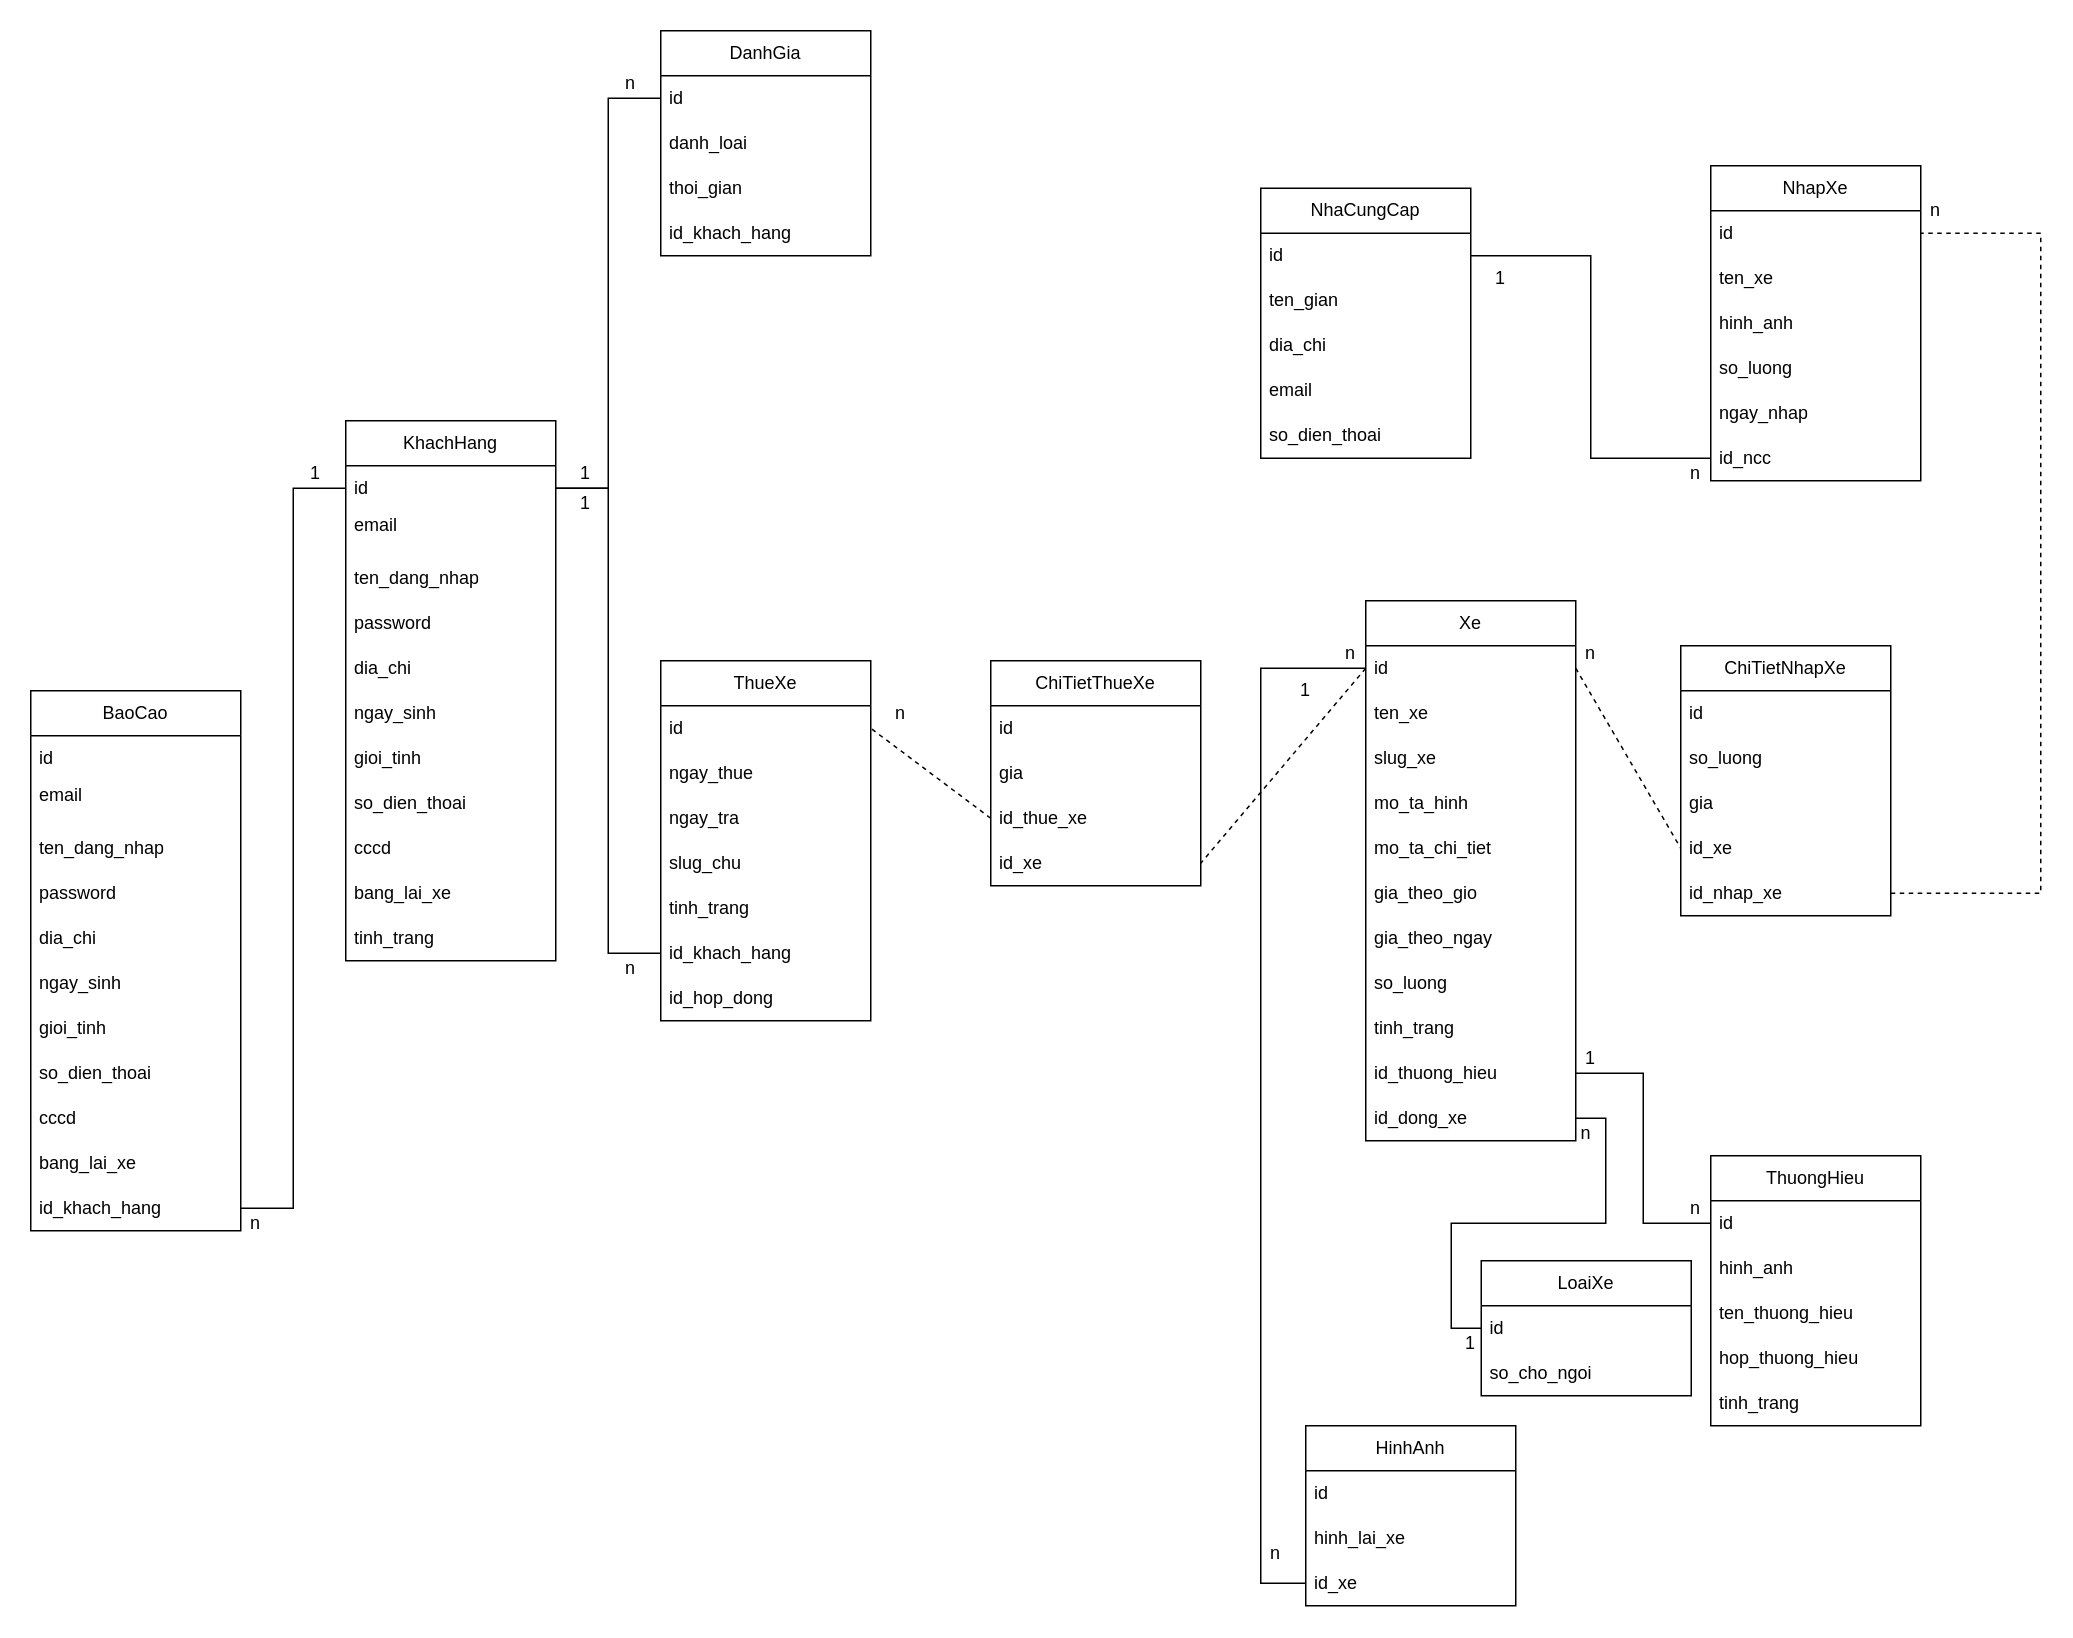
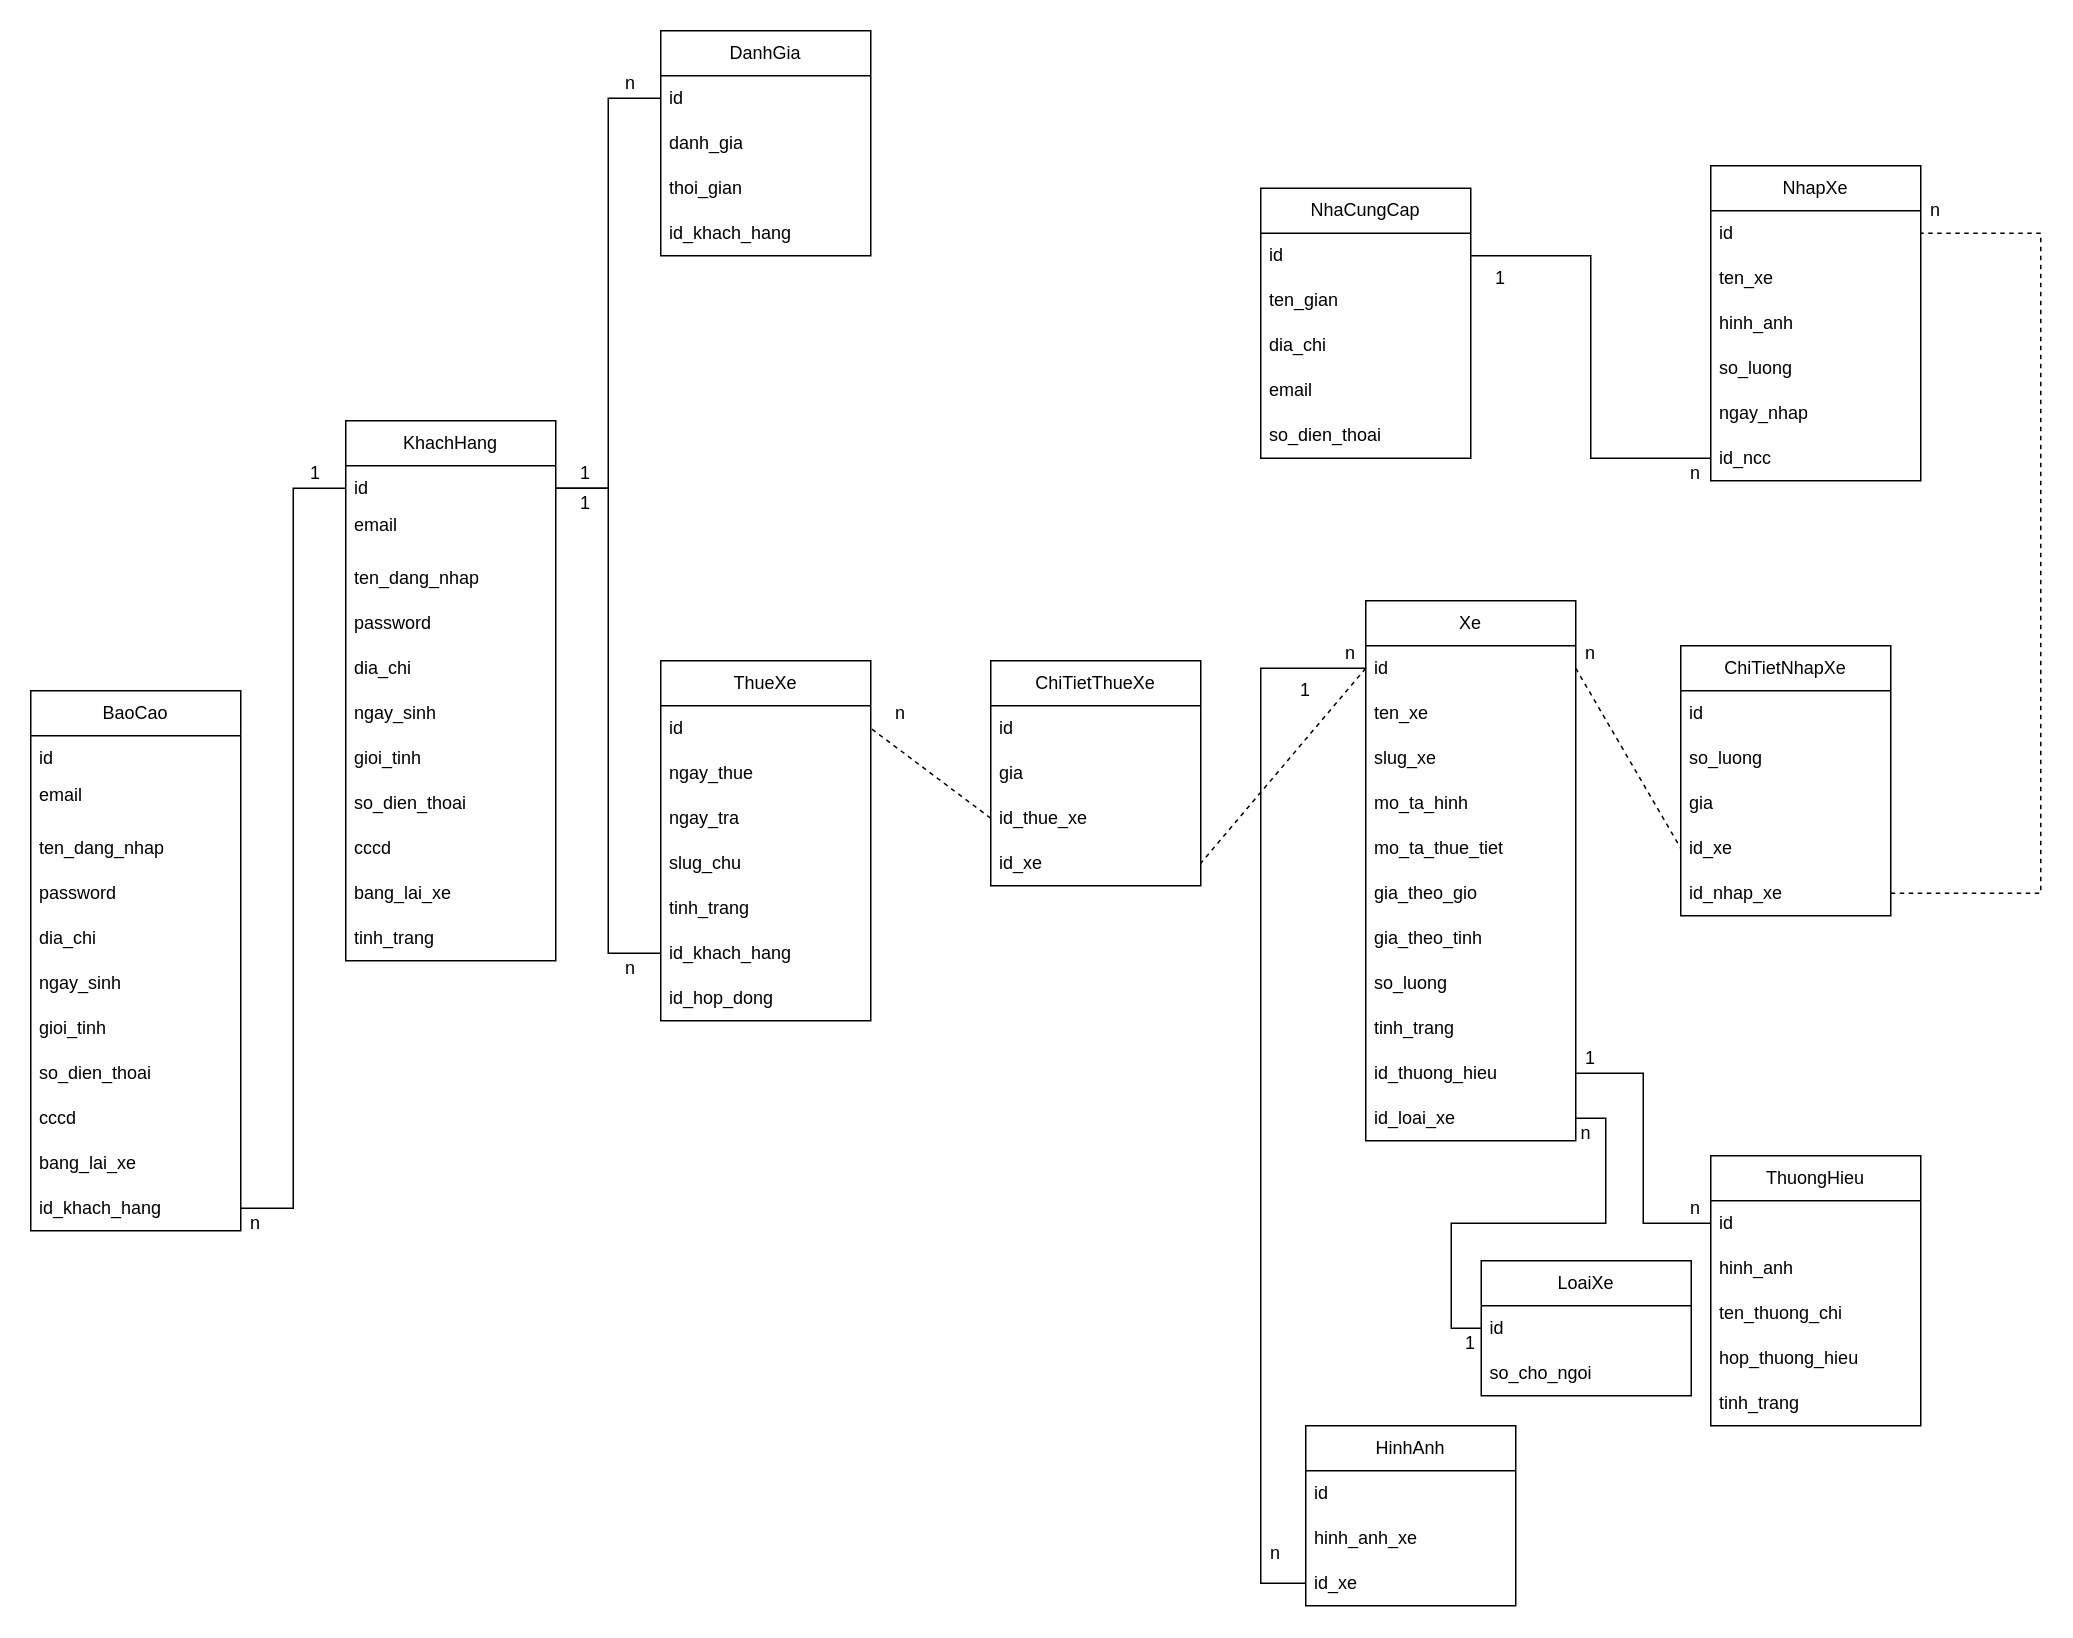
- <mxCell id="77" value="danh_loai" style="text;strokeColor=none;fillColor=none;align=left;verticalAlign=middle;spacingLeft=4;spacingRight=4;overflow=hidden;points=[[0,0.5],[1,0.5]];portConstraint=eastwest;rotatable=0;whiteSpace=wrap;html=1;" vertex="1" parent="75"><mxGeometry y="60" width="140" height="30" as="geometry" /></mxCell>
+ <mxCell id="77" value="danh_gia" style="text;strokeColor=none;fillColor=none;align=left;verticalAlign=middle;spacingLeft=4;spacingRight=4;overflow=hidden;points=[[0,0.5],[1,0.5]];portConstraint=eastwest;rotatable=0;whiteSpace=wrap;html=1;" vertex="1" parent="75"><mxGeometry y="60" width="140" height="30" as="geometry" /></mxCell>
- <mxCell id="28" value="mo_ta_chi_tiet" style="text;strokeColor=none;fillColor=none;align=left;verticalAlign=middle;spacingLeft=4;spacingRight=4;overflow=hidden;points=[[0,0.5],[1,0.5]];portConstraint=eastwest;rotatable=0;whiteSpace=wrap;html=1;" vertex="1" parent="23"><mxGeometry y="150" width="140" height="30" as="geometry" /></mxCell>
+ <mxCell id="28" value="mo_ta_thue_tiet" style="text;strokeColor=none;fillColor=none;align=left;verticalAlign=middle;spacingLeft=4;spacingRight=4;overflow=hidden;points=[[0,0.5],[1,0.5]];portConstraint=eastwest;rotatable=0;whiteSpace=wrap;html=1;" vertex="1" parent="23"><mxGeometry y="150" width="140" height="30" as="geometry" /></mxCell>
- <mxCell id="30" value="gia_theo_ngay" style="text;strokeColor=none;fillColor=none;align=left;verticalAlign=middle;spacingLeft=4;spacingRight=4;overflow=hidden;points=[[0,0.5],[1,0.5]];portConstraint=eastwest;rotatable=0;whiteSpace=wrap;html=1;" vertex="1" parent="23"><mxGeometry y="210" width="140" height="30" as="geometry" /></mxCell>
+ <mxCell id="30" value="gia_theo_tinh" style="text;strokeColor=none;fillColor=none;align=left;verticalAlign=middle;spacingLeft=4;spacingRight=4;overflow=hidden;points=[[0,0.5],[1,0.5]];portConstraint=eastwest;rotatable=0;whiteSpace=wrap;html=1;" vertex="1" parent="23"><mxGeometry y="210" width="140" height="30" as="geometry" /></mxCell>
- <mxCell id="34" value="id_dong_xe" style="text;strokeColor=none;fillColor=none;align=left;verticalAlign=middle;spacingLeft=4;spacingRight=4;overflow=hidden;points=[[0,0.5],[1,0.5]];portConstraint=eastwest;rotatable=0;whiteSpace=wrap;html=1;" vertex="1" parent="23"><mxGeometry y="330" width="140" height="30" as="geometry" /></mxCell>
+ <mxCell id="34" value="id_loai_xe" style="text;strokeColor=none;fillColor=none;align=left;verticalAlign=middle;spacingLeft=4;spacingRight=4;overflow=hidden;points=[[0,0.5],[1,0.5]];portConstraint=eastwest;rotatable=0;whiteSpace=wrap;html=1;" vertex="1" parent="23"><mxGeometry y="330" width="140" height="30" as="geometry" /></mxCell>
- <mxCell id="17" value="ten_thuong_hieu" style="text;strokeColor=none;fillColor=none;align=left;verticalAlign=middle;spacingLeft=4;spacingRight=4;overflow=hidden;points=[[0,0.5],[1,0.5]];portConstraint=eastwest;rotatable=0;whiteSpace=wrap;html=1;" vertex="1" parent="14"><mxGeometry y="90" width="140" height="30" as="geometry" /></mxCell>
+ <mxCell id="17" value="ten_thuong_chi" style="text;strokeColor=none;fillColor=none;align=left;verticalAlign=middle;spacingLeft=4;spacingRight=4;overflow=hidden;points=[[0,0.5],[1,0.5]];portConstraint=eastwest;rotatable=0;whiteSpace=wrap;html=1;" vertex="1" parent="14"><mxGeometry y="90" width="140" height="30" as="geometry" /></mxCell>
- <mxCell id="39" value="hinh_lai_xe" style="text;strokeColor=none;fillColor=none;align=left;verticalAlign=middle;spacingLeft=4;spacingRight=4;overflow=hidden;points=[[0,0.5],[1,0.5]];portConstraint=eastwest;rotatable=0;whiteSpace=wrap;html=1;" vertex="1" parent="37"><mxGeometry y="60" width="140" height="30" as="geometry" /></mxCell>
+ <mxCell id="39" value="hinh_anh_xe" style="text;strokeColor=none;fillColor=none;align=left;verticalAlign=middle;spacingLeft=4;spacingRight=4;overflow=hidden;points=[[0,0.5],[1,0.5]];portConstraint=eastwest;rotatable=0;whiteSpace=wrap;html=1;" vertex="1" parent="37"><mxGeometry y="60" width="140" height="30" as="geometry" /></mxCell>
